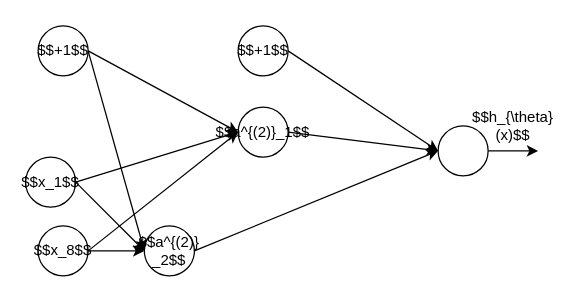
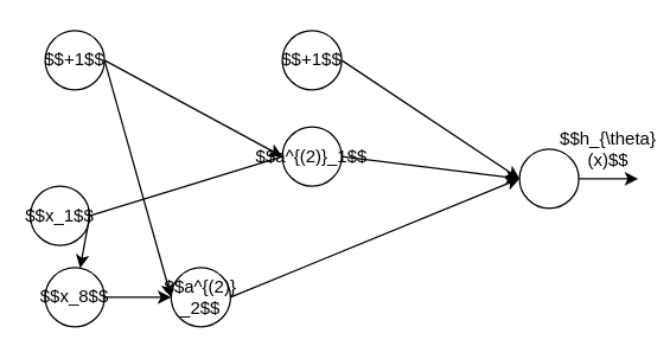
- <mxCell id="12" value="" style="endArrow=classic;html=1;exitX=1;exitY=0.5;exitDx=0;exitDy=0;entryX=0;entryY=0.5;entryDx=0;entryDy=0;" edge="1" parent="1" source="3" target="9"><mxGeometry width="50" height="50" relative="1" as="geometry"><mxPoint x="80" y="50" as="sourcePoint" /><mxPoint x="200" y="130" as="targetPoint" /></mxGeometry></mxCell>
+ <mxCell id="12" value="" style="endArrow=none;html=1;exitX=1;exitY=0.5;exitDx=0;exitDy=0;entryX=0;entryY=0.5;entryDx=0;entryDy=0;" edge="1" parent="1" source="3" target="9"><mxGeometry width="50" height="50" relative="1" as="geometry"><mxPoint x="80" y="50" as="sourcePoint" /><mxPoint x="200" y="130" as="targetPoint" /></mxGeometry></mxCell>
- <mxCell id="13" value="" style="endArrow=classic;html=1;exitX=1;exitY=0.5;exitDx=0;exitDy=0;entryX=0;entryY=0.5;entryDx=0;entryDy=0;" edge="1" parent="1" source="4" target="9"><mxGeometry width="50" height="50" relative="1" as="geometry"><mxPoint x="90" y="60" as="sourcePoint" /><mxPoint x="210" y="140" as="targetPoint" /></mxGeometry></mxCell>
- <mxCell id="15" value="" style="endArrow=classic;html=1;exitX=1;exitY=0.5;exitDx=0;exitDy=0;entryX=0;entryY=0.5;entryDx=0;entryDy=0;" edge="1" parent="1" source="3" target="10"><mxGeometry width="50" height="50" relative="1" as="geometry"><mxPoint x="110" y="80" as="sourcePoint" /><mxPoint x="230" y="160" as="targetPoint" /></mxGeometry></mxCell>
+ <mxCell id="15" value="" style="endArrow=classic;html=1;exitX=1;exitY=0.5;exitDx=0;exitDy=0;" edge="1" parent="1" source="3" target="4"><mxGeometry width="50" height="50" relative="1" as="geometry"><mxPoint x="110" y="80" as="sourcePoint" /><mxPoint x="230" y="160" as="targetPoint" /></mxGeometry></mxCell>
